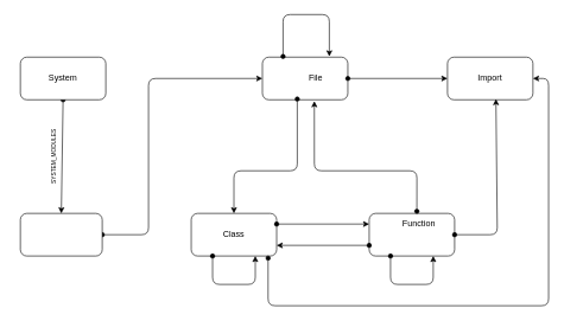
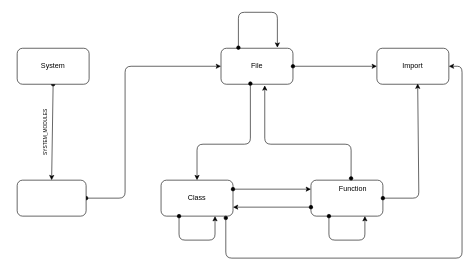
- <mxCell id="13" value="File" style="text;html=1;strokeColor=none;fillColor=none;align=center;verticalAlign=middle;whiteSpace=wrap;rounded=0;" vertex="1" parent="11"><mxGeometry x="55" y="20" width="40" height="20" as="geometry" /></mxCell>
+ <mxCell id="13" value="File" style="text;html=1;strokeColor=none;fillColor=none;align=center;verticalAlign=middle;whiteSpace=wrap;rounded=0;" vertex="1" parent="11"><mxGeometry x="40" y="20" width="40" height="20" as="geometry" /></mxCell>
